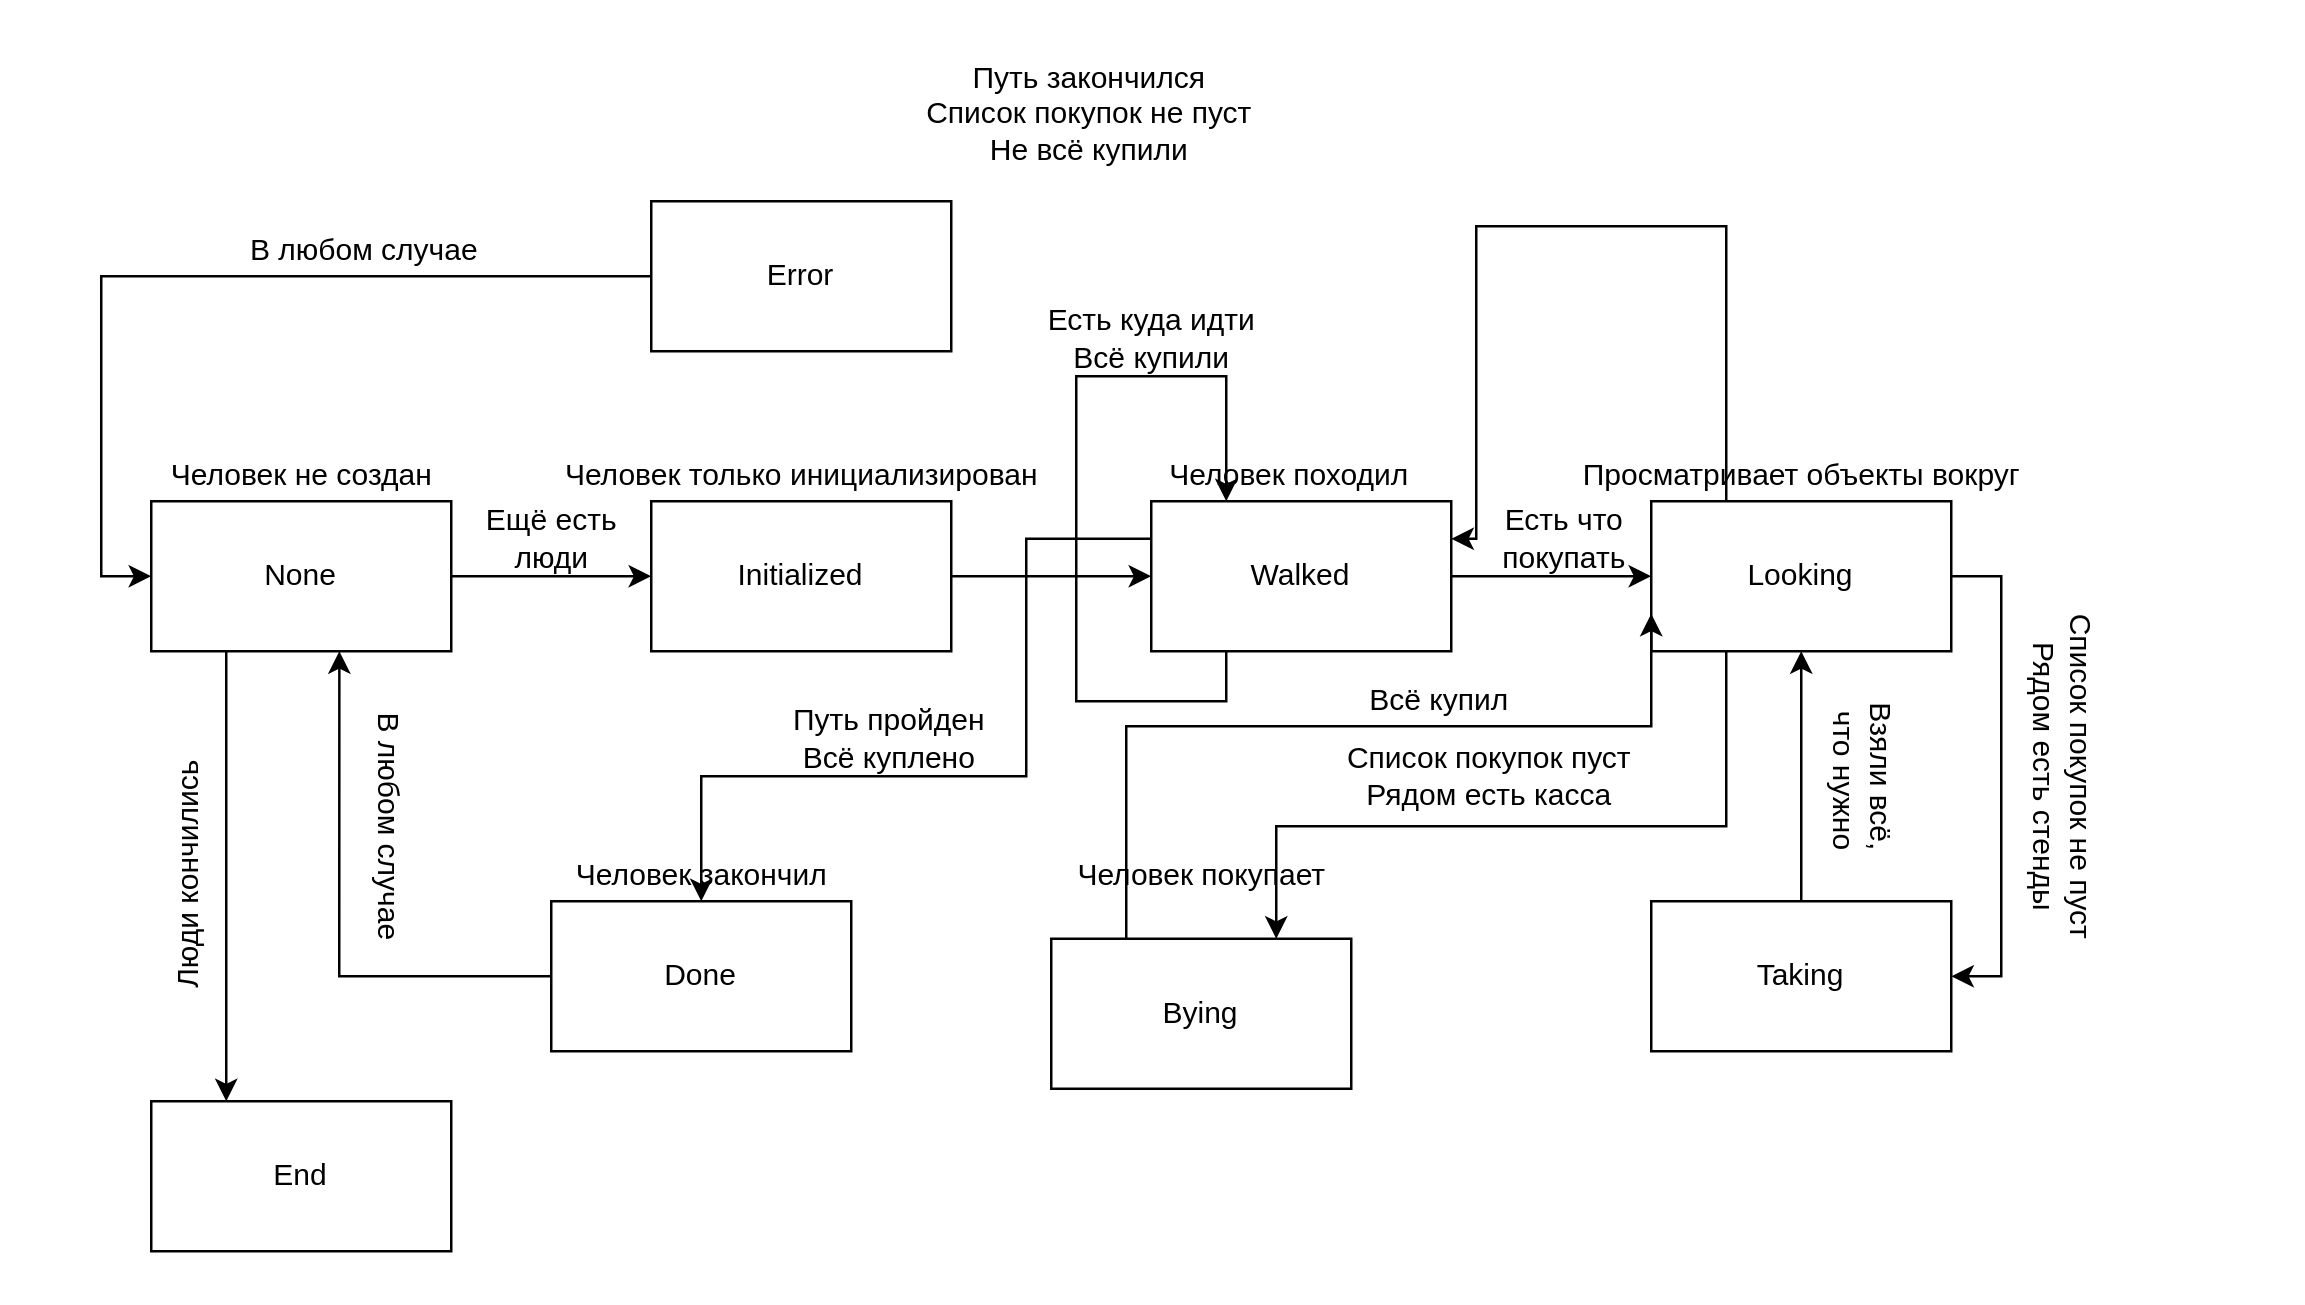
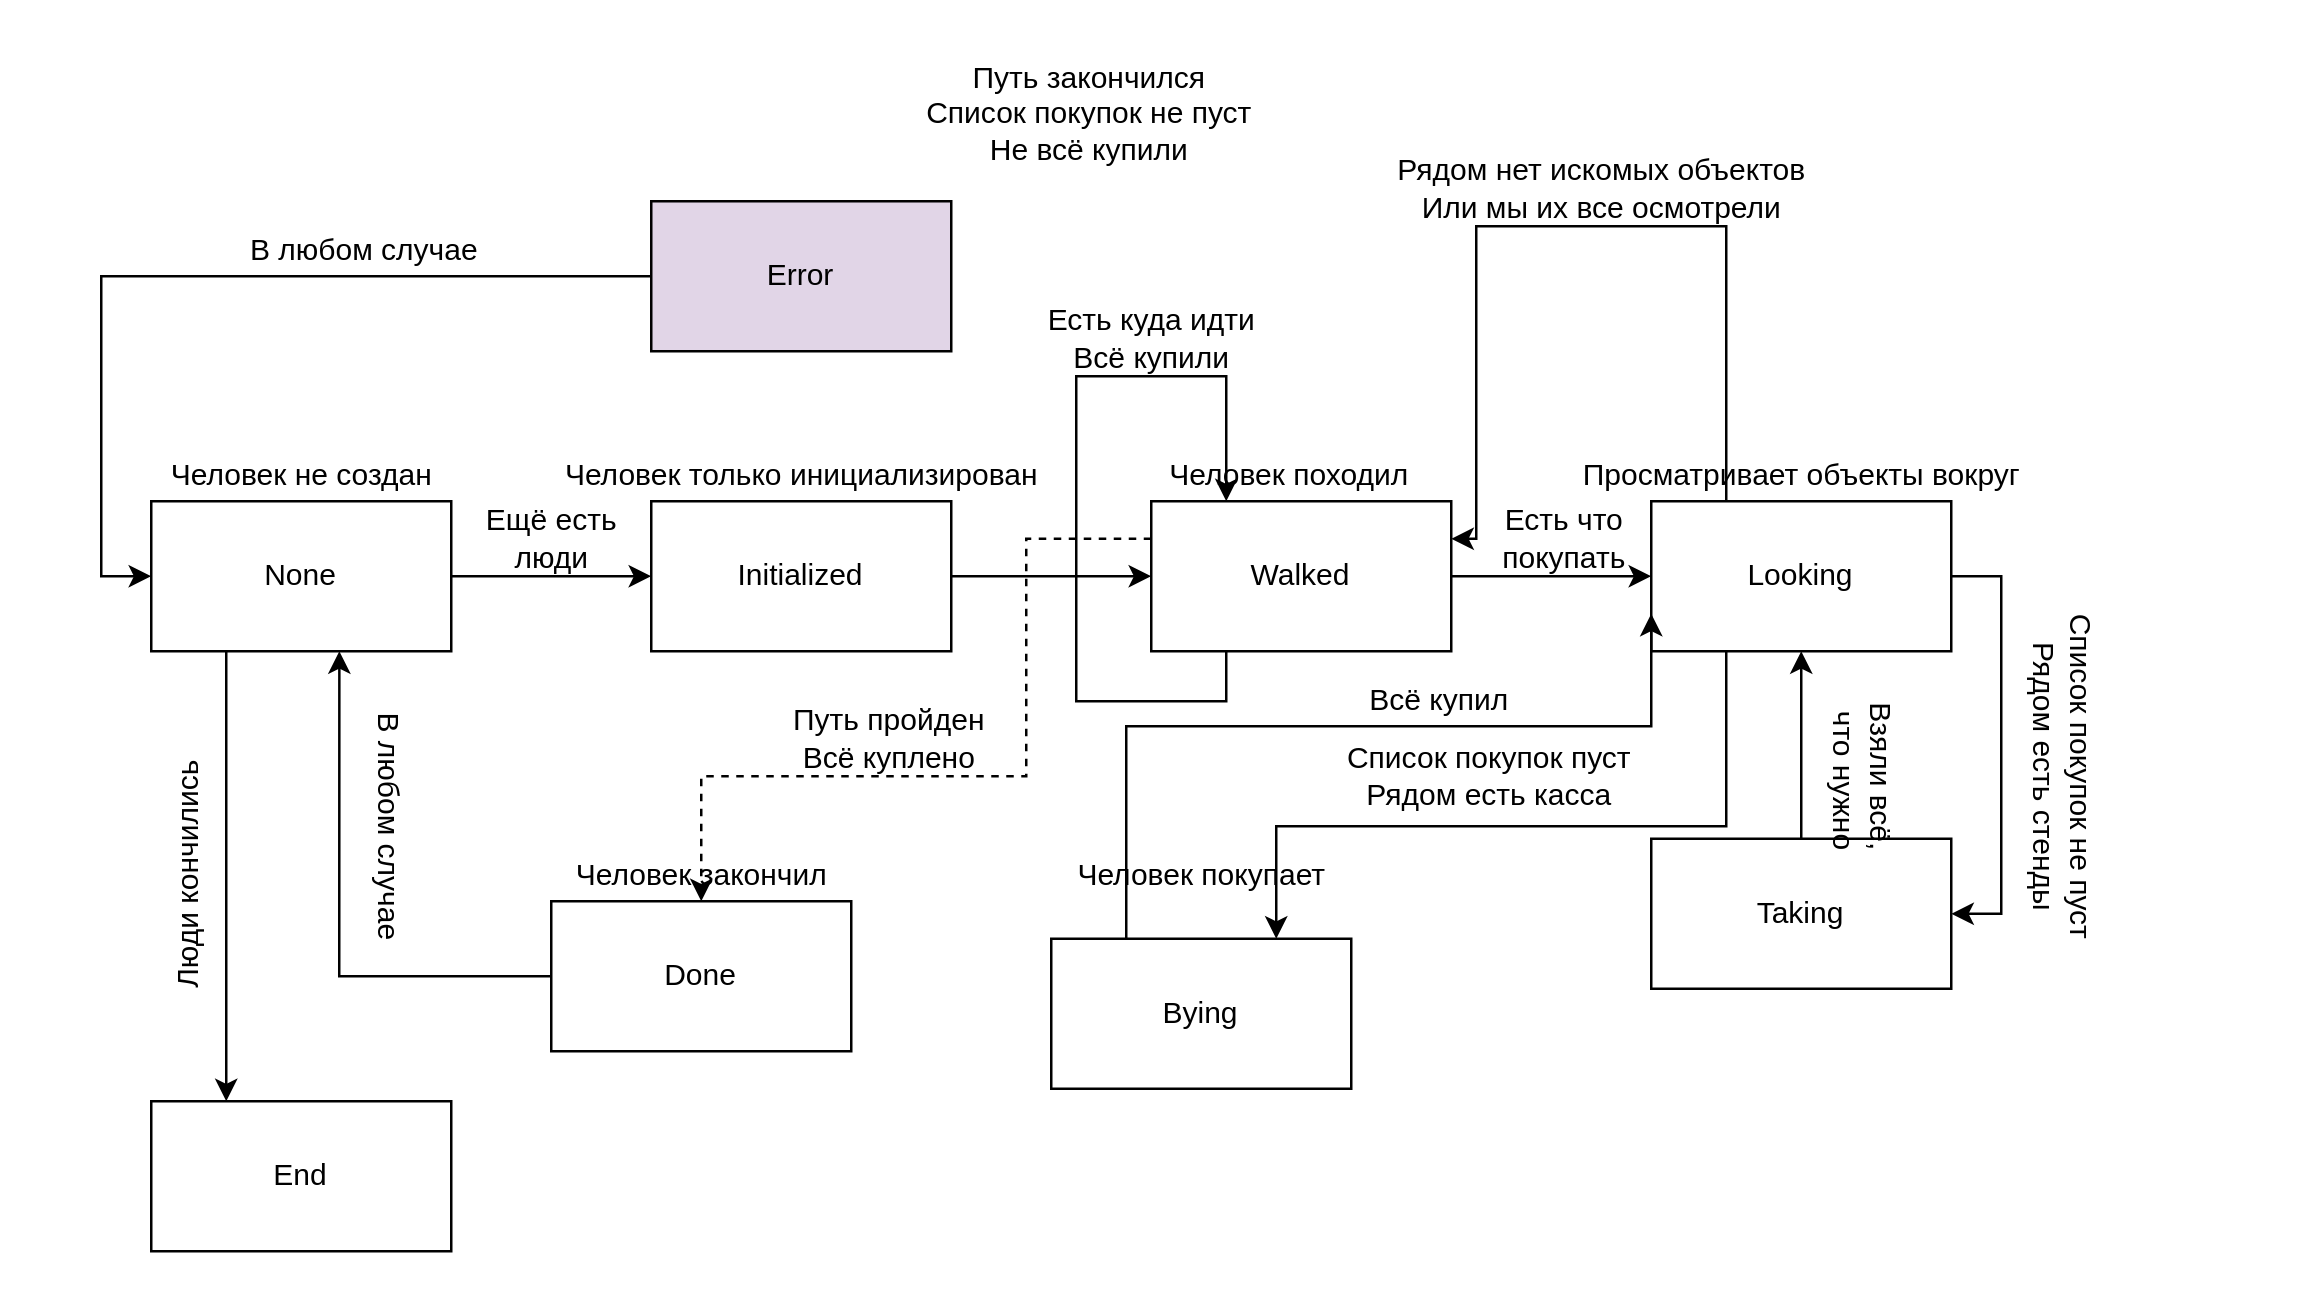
+ <mxCell id="23" value="Рядом нет искомых объектов&lt;br&gt;Или мы их все осмотрели" style="text;html=1;align=center;verticalAlign=middle;resizable=0;points=[];autosize=1;" parent="1" vertex="1"><mxGeometry x="550" y="60" width="180" height="30" as="geometry" /></mxCell>
- <mxCell id="35" value="Error" style="rounded=0;whiteSpace=wrap;html=1;" parent="1" vertex="1"><mxGeometry x="260" y="80" width="120" height="60" as="geometry" /></mxCell>
+ <mxCell id="35" value="Error" style="rounded=0;whiteSpace=wrap;html=1;fillColor=#e1d5e7;" parent="1" vertex="1"><mxGeometry x="260" y="80" width="120" height="60" as="geometry" /></mxCell>
- <mxCell id="9" style="edgeStyle=orthogonalEdgeStyle;rounded=0;orthogonalLoop=1;jettySize=auto;html=1;exitX=0;exitY=0.25;exitDx=0;exitDy=0;" parent="1" source="10" target="32" edge="1"><mxGeometry relative="1" as="geometry"><Array as="points"><mxPoint x="410" y="215" /><mxPoint x="410" y="310" /><mxPoint x="280" y="310" /></Array></mxGeometry></mxCell>
+ <mxCell id="9" style="edgeStyle=orthogonalEdgeStyle;rounded=0;orthogonalLoop=1;jettySize=auto;html=1;exitX=0;exitY=0.25;exitDx=0;exitDy=0;dashed=1;" parent="1" source="10" target="32" edge="1"><mxGeometry relative="1" as="geometry"><Array as="points"><mxPoint x="410" y="215" /><mxPoint x="410" y="310" /><mxPoint x="280" y="310" /></Array></mxGeometry></mxCell>
- <mxCell id="22" value="Taking" style="rounded=0;whiteSpace=wrap;html=1;" parent="1" vertex="1"><mxGeometry x="660" y="360" width="120" height="60" as="geometry" /></mxCell>
+ <mxCell id="22" value="Taking" style="rounded=0;whiteSpace=wrap;html=1;" parent="1" vertex="1"><mxGeometry x="660" y="335" width="120" height="60" as="geometry" /></mxCell>
